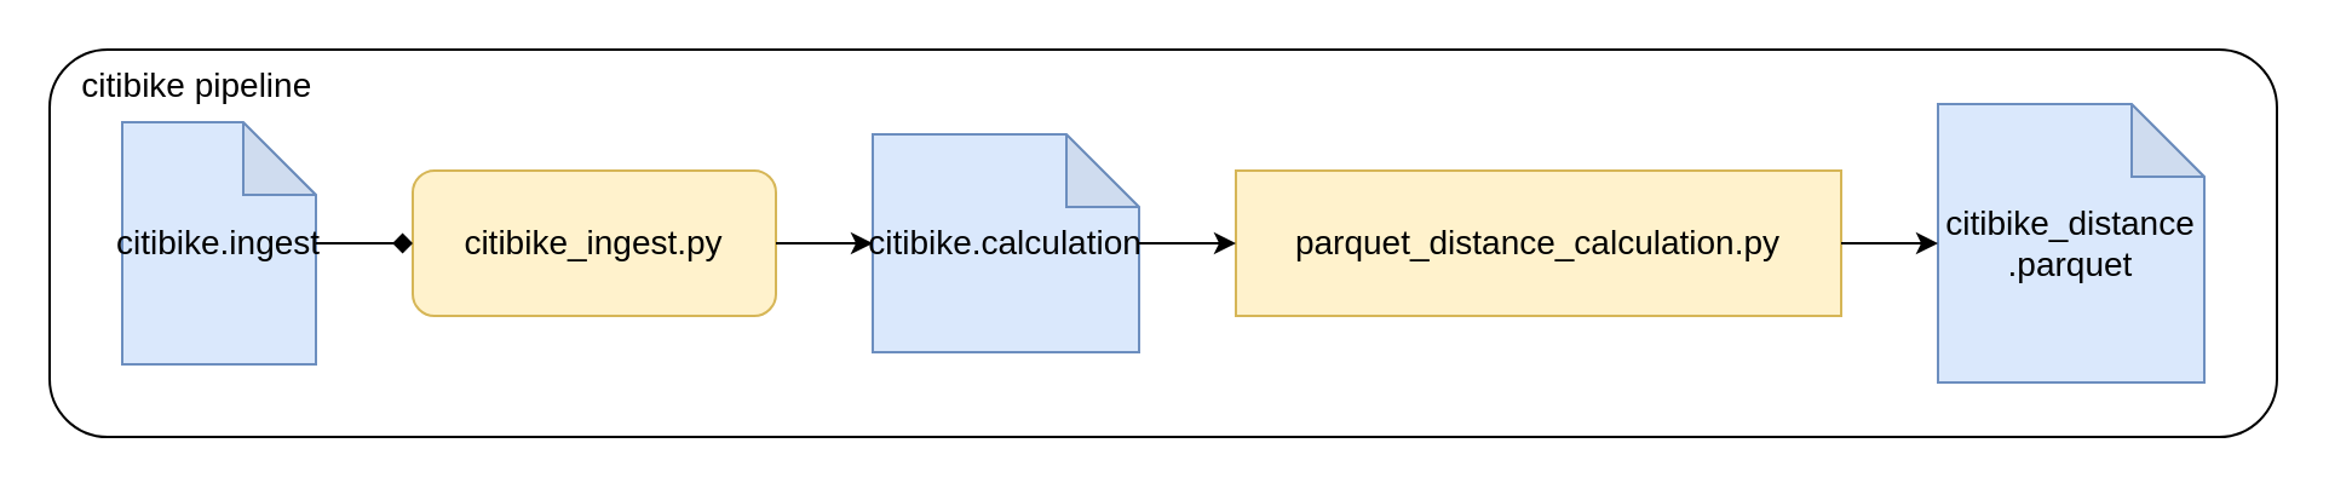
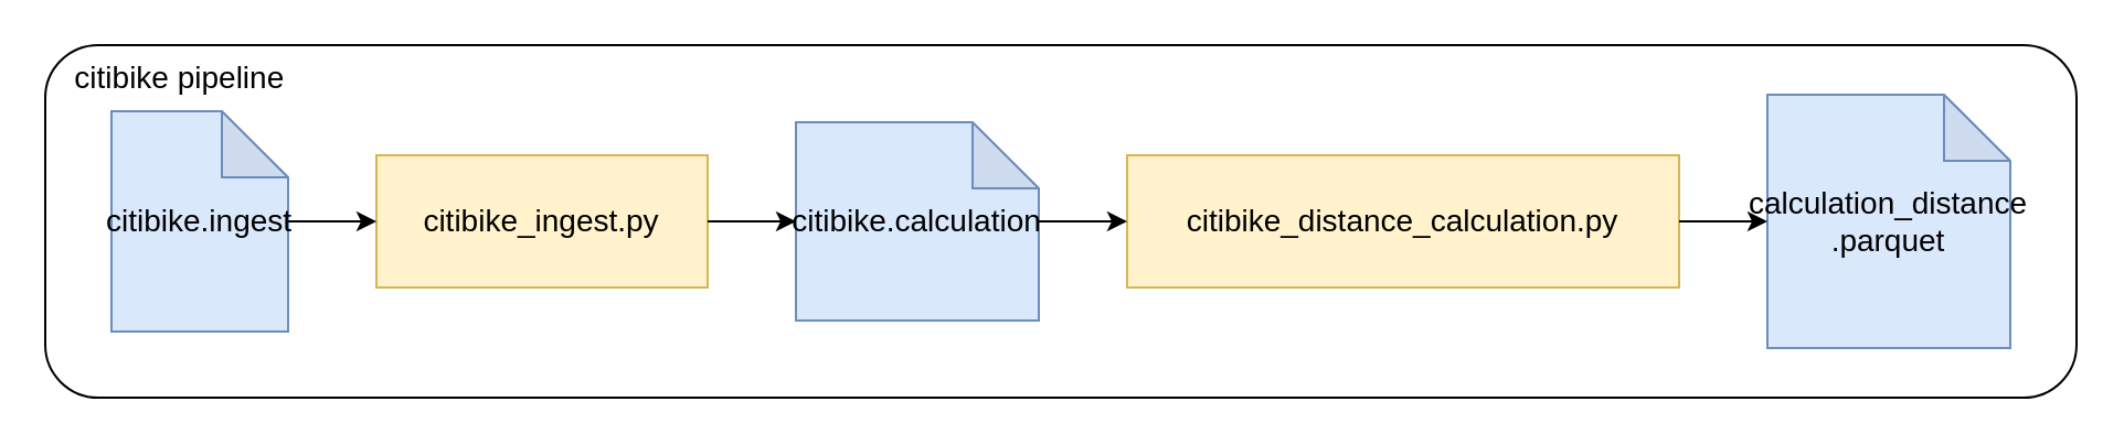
- <mxCell id="8" value="" style="endArrow=diamond;html=1;fontSize=14;" edge="1" parent="1" source="4" target="3"><mxGeometry width="50" height="50" relative="1" as="geometry"><mxPoint x="110" y="290" as="sourcePoint" /><mxPoint x="160" y="240" as="targetPoint" /></mxGeometry></mxCell>
+ <mxCell id="8" value="" style="endArrow=classic;html=1;fontSize=14;" edge="1" parent="1" source="4" target="3"><mxGeometry width="50" height="50" relative="1" as="geometry"><mxPoint x="110" y="290" as="sourcePoint" /><mxPoint x="160" y="240" as="targetPoint" /></mxGeometry></mxCell>
- <mxCell id="3" value="citibike_ingest.py" style="whiteSpace=wrap;html=1;fontSize=14;fillColor=#fff2cc;strokeColor=#d6b656;rounded=1;" vertex="1" parent="1"><mxGeometry x="170" y="70" width="150" height="60" as="geometry" /></mxCell>
+ <mxCell id="3" value="citibike_ingest.py" style="rounded=0;whiteSpace=wrap;html=1;fontSize=14;fillColor=#fff2cc;strokeColor=#d6b656;" vertex="1" parent="1"><mxGeometry x="170" y="70" width="150" height="60" as="geometry" /></mxCell>
- <mxCell id="5" value="&lt;div&gt;parquet_distance_calculation.py&lt;/div&gt;" style="rounded=0;whiteSpace=wrap;html=1;fontSize=14;fillColor=#fff2cc;strokeColor=#d6b656;" vertex="1" parent="1"><mxGeometry x="510" y="70" width="250" height="60" as="geometry" /></mxCell>
+ <mxCell id="5" value="&lt;div&gt;citibike_distance_calculation.py&lt;/div&gt;" style="rounded=0;whiteSpace=wrap;html=1;fontSize=14;fillColor=#fff2cc;strokeColor=#d6b656;" vertex="1" parent="1"><mxGeometry x="510" y="70" width="250" height="60" as="geometry" /></mxCell>
- <mxCell id="7" value="&lt;div&gt;&lt;font style=&quot;font-size: 14px&quot;&gt;citibike_distance&lt;/font&gt;&lt;/div&gt;&lt;div&gt;&lt;font style=&quot;font-size: 14px&quot;&gt;.parquet&lt;/font&gt;&lt;/div&gt;" style="shape=note;whiteSpace=wrap;html=1;backgroundOutline=1;darkOpacity=0.05;fontSize=14;fillColor=#dae8fc;strokeColor=#6c8ebf;" vertex="1" parent="1"><mxGeometry x="800" y="42.5" width="110" height="115" as="geometry" /></mxCell>
+ <mxCell id="7" value="&lt;div&gt;&lt;font style=&quot;font-size: 14px&quot;&gt;calculation_distance&lt;/font&gt;&lt;/div&gt;&lt;div&gt;&lt;font style=&quot;font-size: 14px&quot;&gt;.parquet&lt;/font&gt;&lt;/div&gt;" style="shape=note;whiteSpace=wrap;html=1;backgroundOutline=1;darkOpacity=0.05;fontSize=14;fillColor=#dae8fc;strokeColor=#6c8ebf;" vertex="1" parent="1"><mxGeometry x="800" y="42.5" width="110" height="115" as="geometry" /></mxCell>
